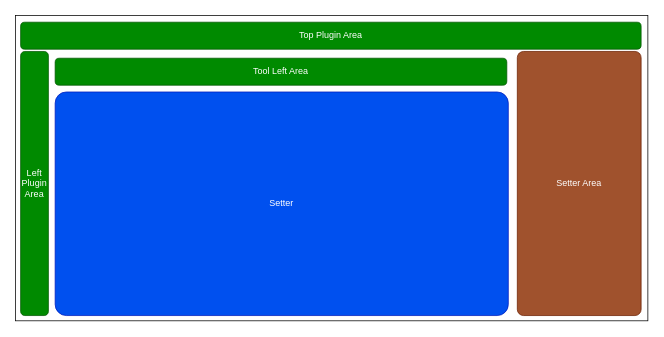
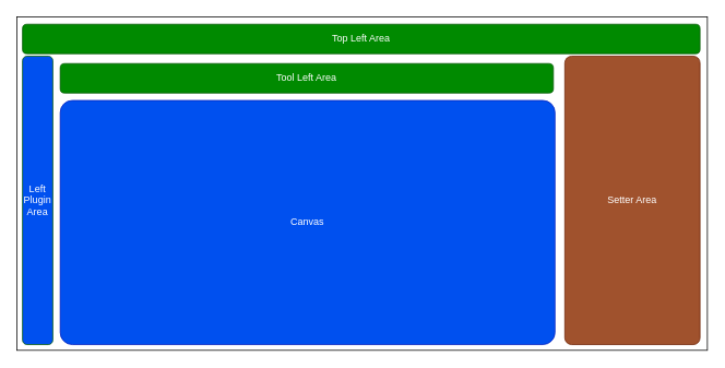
- <mxCell id="3" value="Top Plugin Area" style="rounded=1;whiteSpace=wrap;html=1;fillColor=#008a00;fontColor=#ffffff;strokeColor=#005700;" vertex="1" parent="1"><mxGeometry x="27" y="29" width="827" height="36" as="geometry" /></mxCell>
+ <mxCell id="3" value="Top Left Area" style="rounded=1;whiteSpace=wrap;html=1;fillColor=#008a00;fontColor=#ffffff;strokeColor=#005700;" vertex="1" parent="1"><mxGeometry x="27" y="29" width="827" height="36" as="geometry" /></mxCell>
- <mxCell id="4" value="Left&lt;br&gt;Plugin&lt;br&gt;Area" style="rounded=1;whiteSpace=wrap;html=1;fillColor=#008a00;fontColor=#ffffff;strokeColor=#005700;" vertex="1" parent="1"><mxGeometry x="27" y="68" width="37" height="352" as="geometry" /></mxCell>
+ <mxCell id="4" value="Left&lt;br&gt;Plugin&lt;br&gt;Area" style="rounded=1;whiteSpace=wrap;html=1;fillColor=#0050ef;fontColor=#ffffff;strokeColor=#005700;" vertex="1" parent="1"><mxGeometry x="27" y="68" width="37" height="352" as="geometry" /></mxCell>
- <mxCell id="6" value="Setter" style="rounded=1;whiteSpace=wrap;html=1;arcSize=5;fillColor=#0050ef;fontColor=#ffffff;strokeColor=#001DBC;" vertex="1" parent="1"><mxGeometry x="73" y="122" width="604" height="298" as="geometry" /></mxCell>
+ <mxCell id="6" value="Canvas" style="rounded=1;whiteSpace=wrap;html=1;arcSize=5;fillColor=#0050ef;fontColor=#ffffff;strokeColor=#001DBC;" vertex="1" parent="1"><mxGeometry x="73" y="122" width="604" height="298" as="geometry" /></mxCell>
